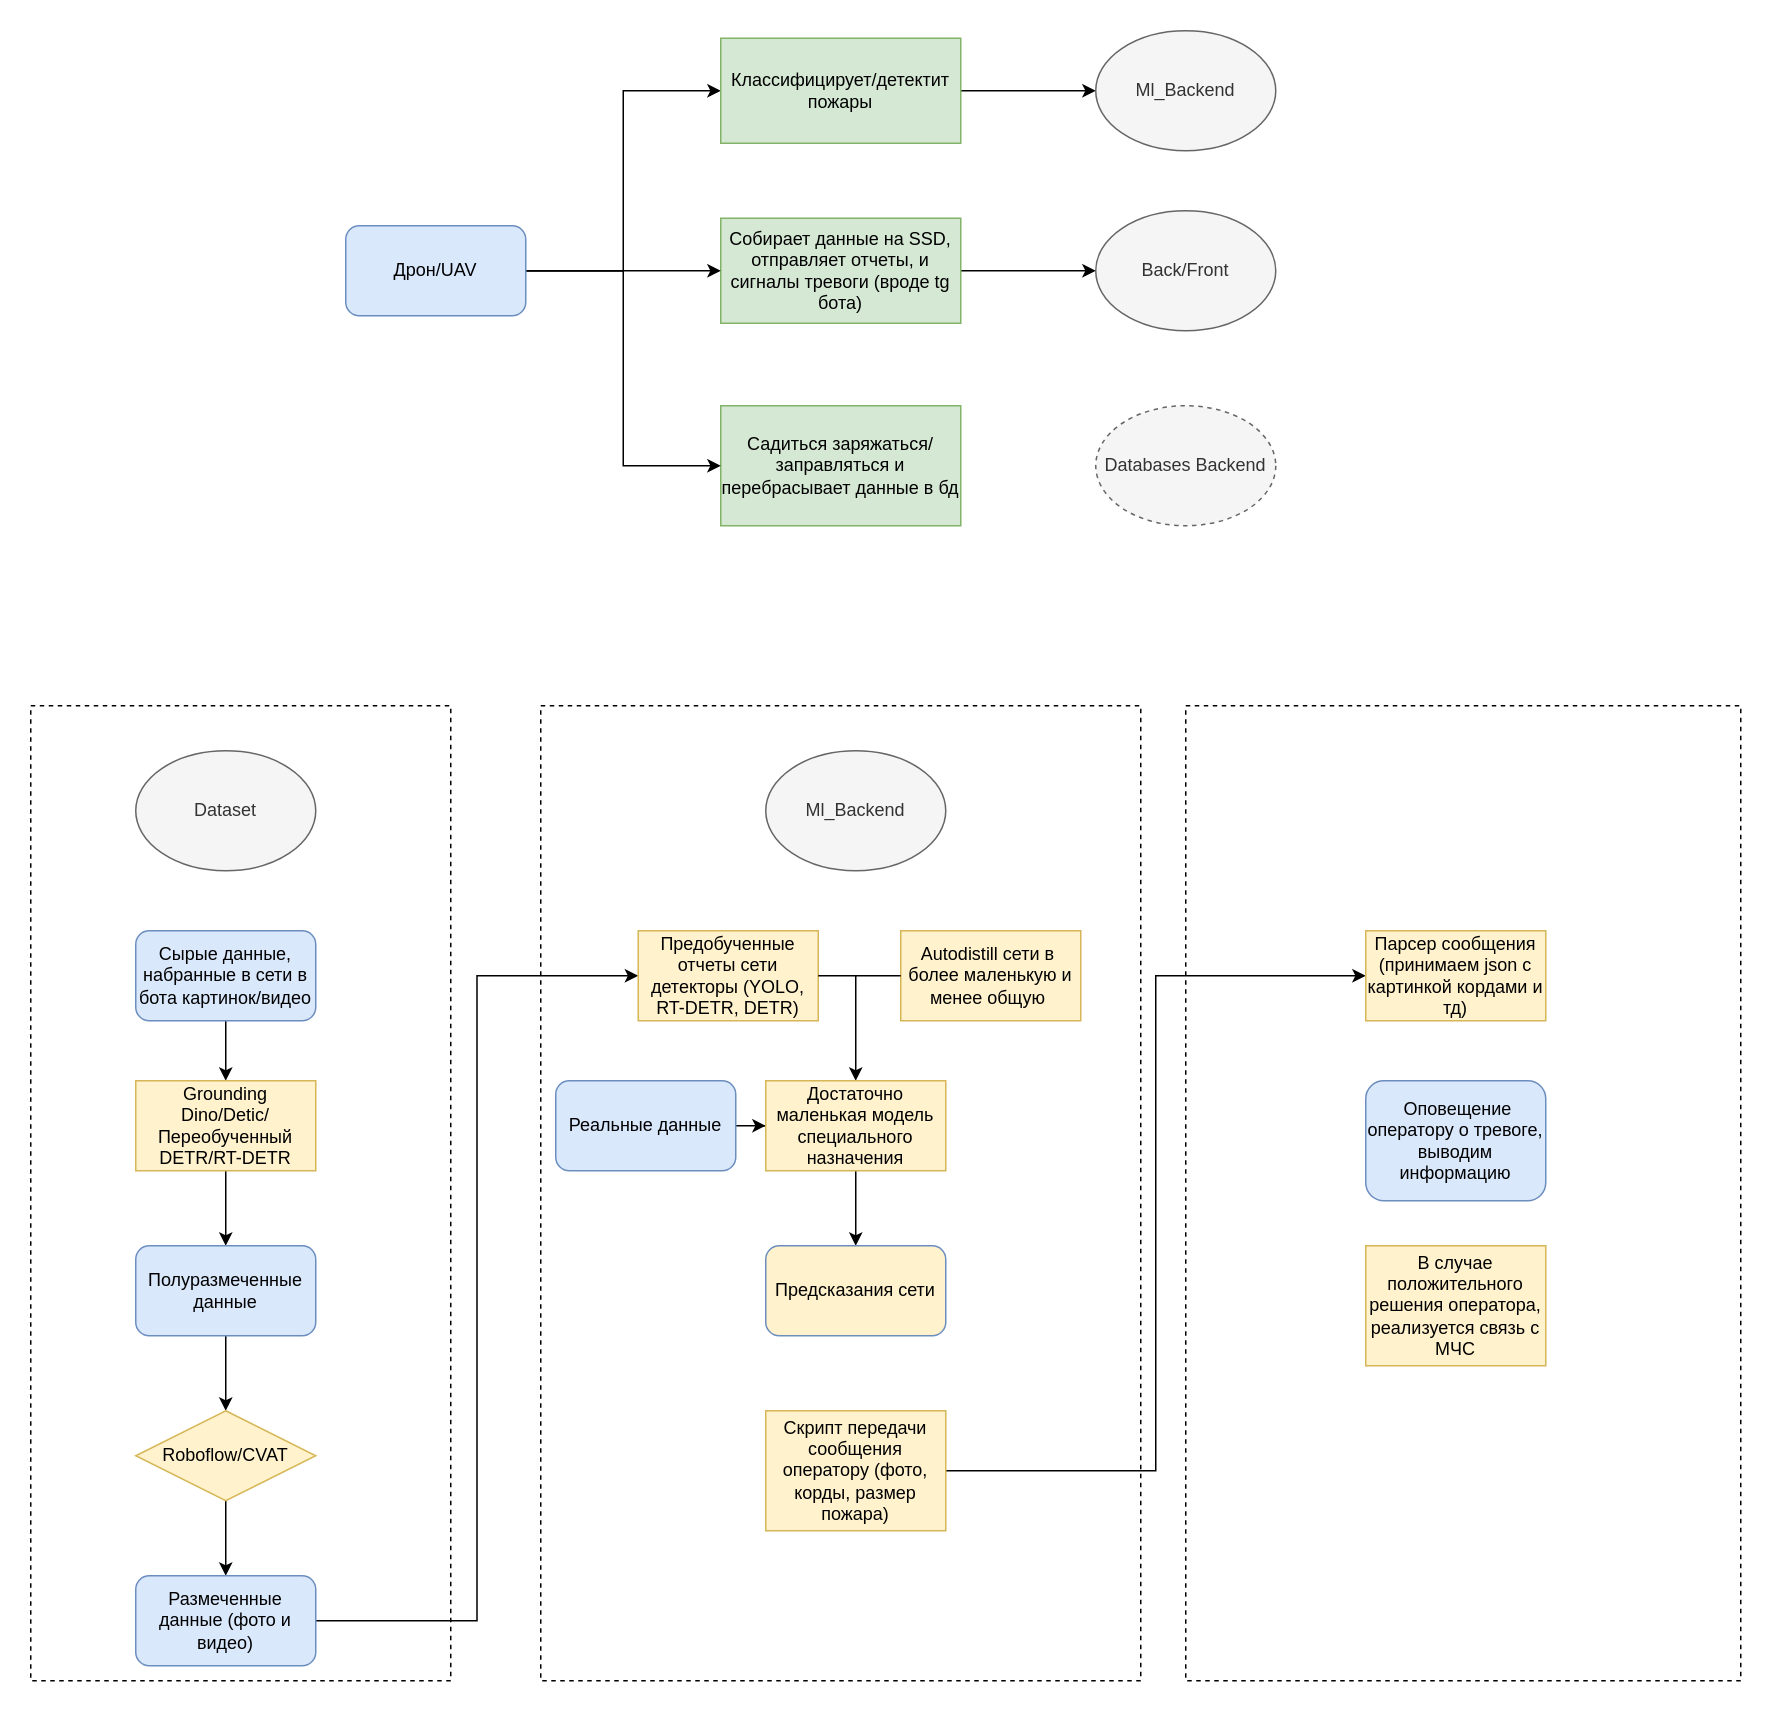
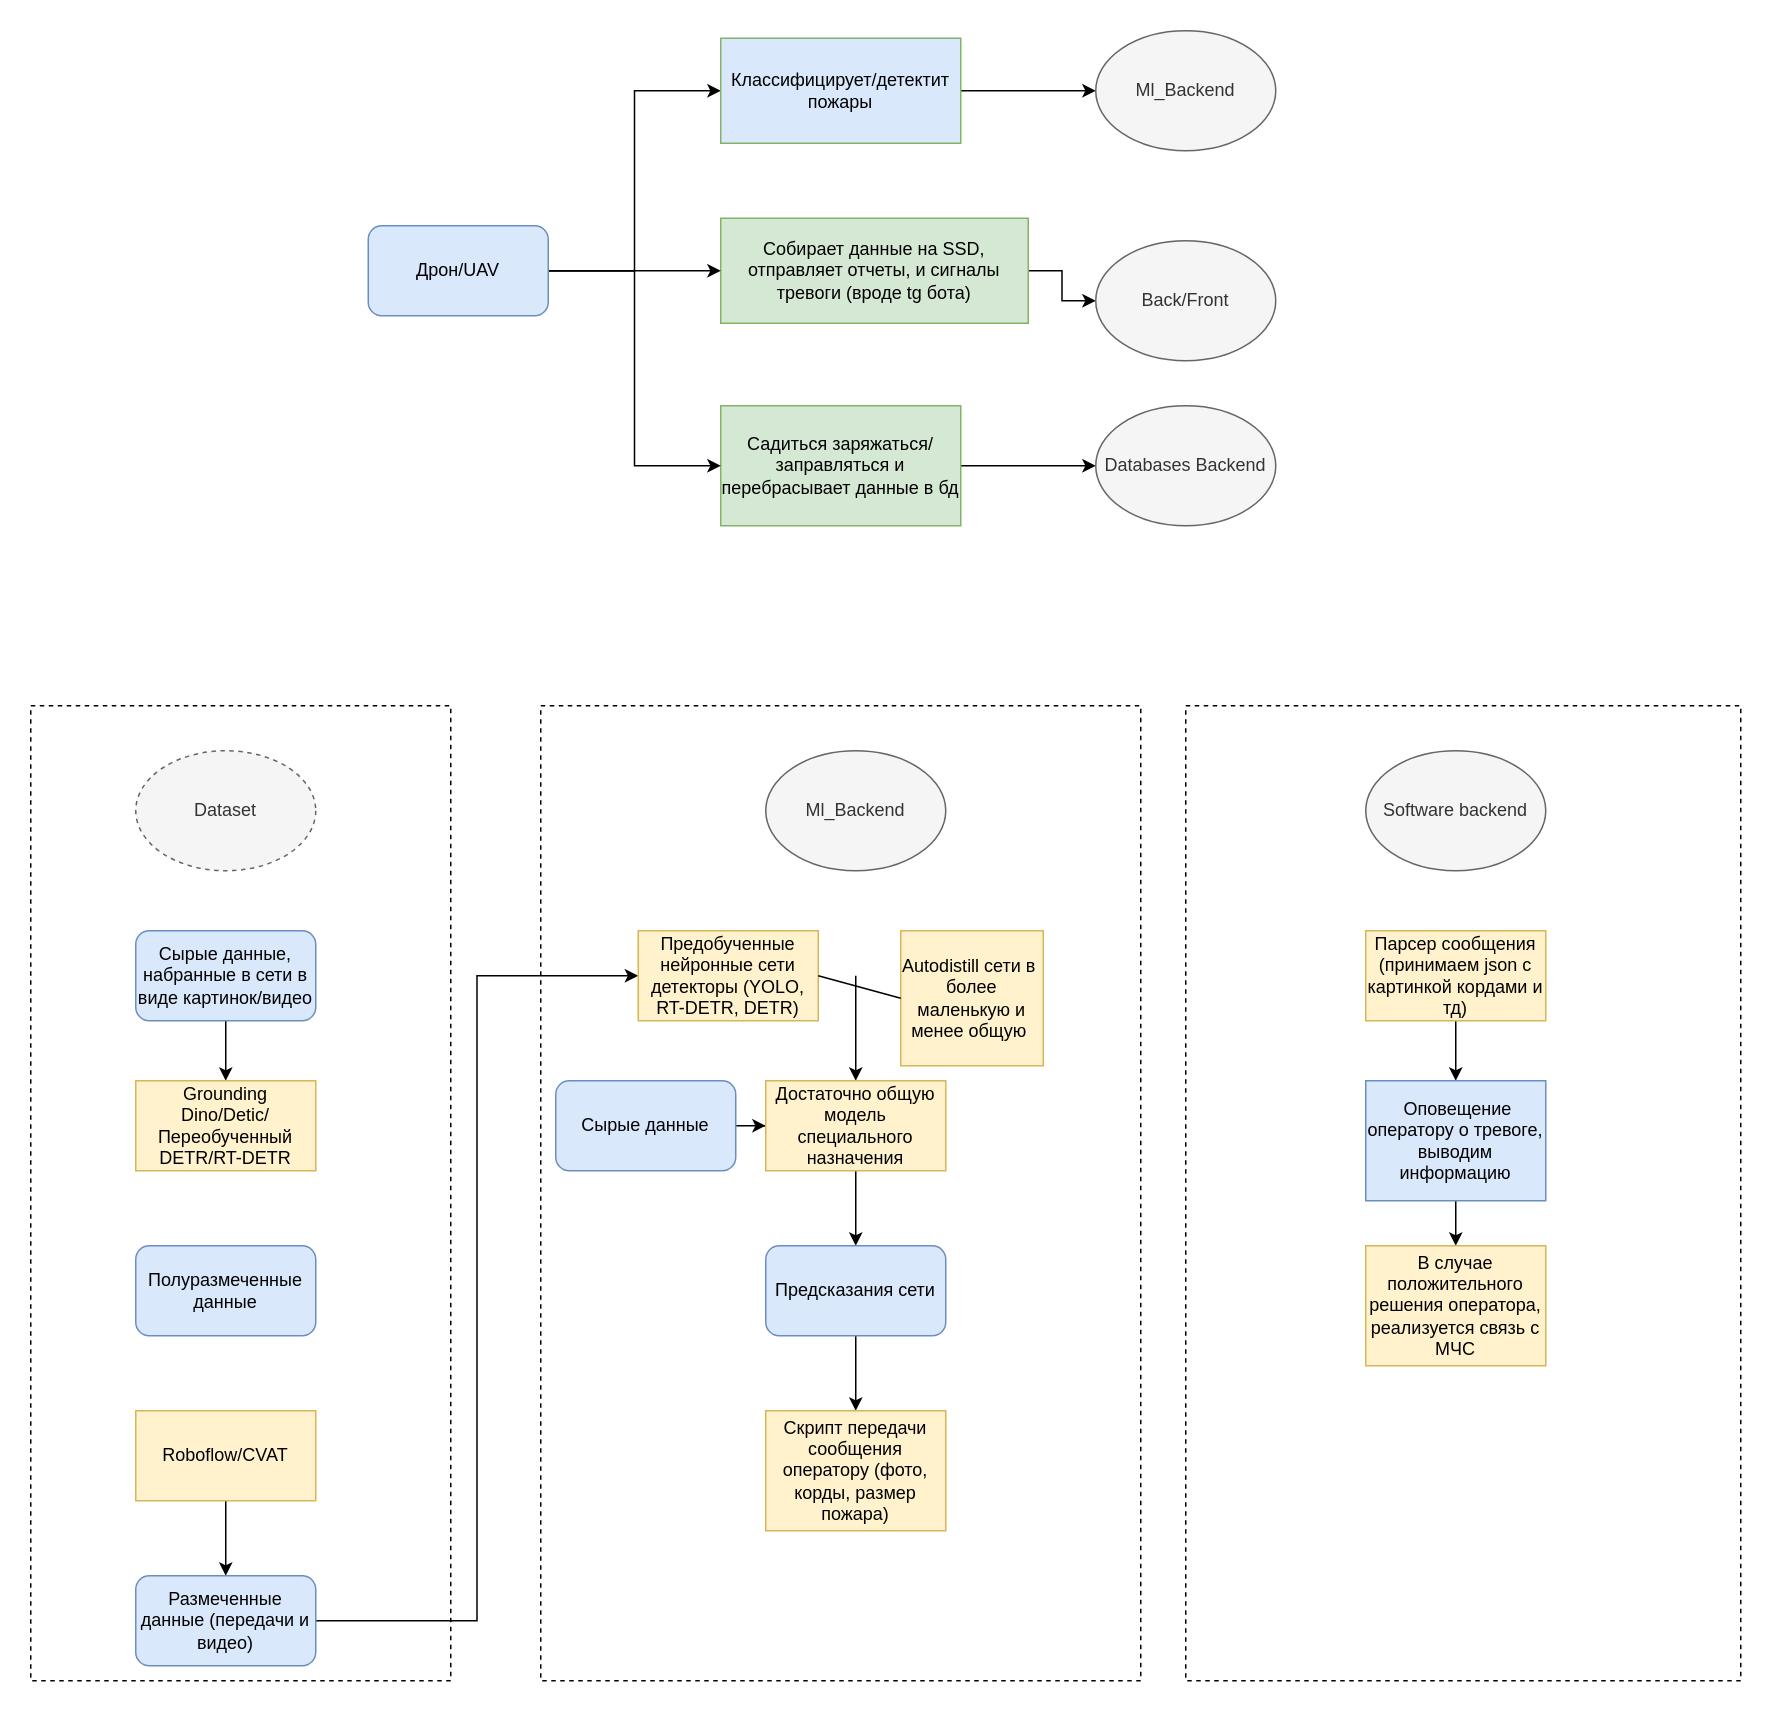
- <mxCell id="7" value="Классифицирует/детектит пожары" style="rounded=0;whiteSpace=wrap;html=1;fillColor=#d5e8d4;strokeColor=#82b366;" vertex="1" parent="1"><mxGeometry x="480" y="25" width="160" height="70" as="geometry" /></mxCell>
+ <mxCell id="7" value="Классифицирует/детектит пожары" style="rounded=0;whiteSpace=wrap;html=1;fillColor=#dae8fc;strokeColor=#82b366;" vertex="1" parent="1"><mxGeometry x="480" y="25" width="160" height="70" as="geometry" /></mxCell>
- <mxCell id="14" value="Дрон/UAV" style="rounded=1;whiteSpace=wrap;html=1;fillColor=#dae8fc;strokeColor=#6c8ebf;" vertex="1" parent="1"><mxGeometry x="230" y="150" width="120" height="60" as="geometry" /></mxCell>
+ <mxCell id="14" value="Дрон/UAV" style="rounded=1;whiteSpace=wrap;html=1;fillColor=#dae8fc;strokeColor=#6c8ebf;" vertex="1" parent="1"><mxGeometry x="245" y="150" width="120" height="60" as="geometry" /></mxCell>
- <mxCell id="9" value="Собирает данные на SSD, отправляет отчеты, и сигналы тревоги (вроде tg бота)" style="rounded=0;whiteSpace=wrap;html=1;fillColor=#d5e8d4;strokeColor=#82b366;" vertex="1" parent="1"><mxGeometry x="480" y="145" width="160" height="70" as="geometry" /></mxCell>
+ <mxCell id="9" value="Собирает данные на SSD, отправляет отчеты, и сигналы тревоги (вроде tg бота)" style="rounded=0;whiteSpace=wrap;html=1;fillColor=#d5e8d4;strokeColor=#82b366;" vertex="1" parent="1"><mxGeometry x="480" y="145" width="205" height="70" as="geometry" /></mxCell>
- <mxCell id="16" value="Back/Front" style="ellipse;whiteSpace=wrap;html=1;fillColor=#f5f5f5;strokeColor=#666666;fontColor=#333333;" vertex="1" parent="1"><mxGeometry x="730" y="140" width="120" height="80" as="geometry" /></mxCell>
+ <mxCell id="16" value="Back/Front" style="ellipse;whiteSpace=wrap;html=1;fillColor=#f5f5f5;strokeColor=#666666;fontColor=#333333;" vertex="1" parent="1"><mxGeometry x="730" y="160" width="120" height="80" as="geometry" /></mxCell>
+ <mxCell id="10" style="edgeStyle=orthogonalEdgeStyle;rounded=0;orthogonalLoop=1;jettySize=auto;html=1;entryX=0;entryY=0.5;entryDx=0;entryDy=0;" edge="1" parent="1" source="11" target="17"><mxGeometry relative="1" as="geometry" /></mxCell>
- <mxCell id="17" value="Databases Backend" style="ellipse;whiteSpace=wrap;html=1;fillColor=#f5f5f5;strokeColor=#666666;fontColor=#333333;dashed=1;" vertex="1" parent="1"><mxGeometry x="730" y="270" width="120" height="80" as="geometry" /></mxCell>
+ <mxCell id="17" value="Databases Backend" style="ellipse;whiteSpace=wrap;html=1;fillColor=#f5f5f5;strokeColor=#666666;fontColor=#333333;" vertex="1" parent="1"><mxGeometry x="730" y="270" width="120" height="80" as="geometry" /></mxCell>
- <mxCell id="19" value="Dataset" style="ellipse;whiteSpace=wrap;html=1;fillColor=#f5f5f5;strokeColor=#666666;fontColor=#333333;" vertex="1" parent="1"><mxGeometry x="90" y="500" width="120" height="80" as="geometry" /></mxCell>
+ <mxCell id="19" value="Dataset" style="ellipse;whiteSpace=wrap;html=1;fillColor=#f5f5f5;strokeColor=#666666;fontColor=#333333;dashed=1;" vertex="1" parent="1"><mxGeometry x="90" y="500" width="120" height="80" as="geometry" /></mxCell>
+ <mxCell id="42" value="Software backend" style="ellipse;whiteSpace=wrap;html=1;fillColor=#f5f5f5;strokeColor=#666666;fontColor=#333333;" vertex="1" parent="1"><mxGeometry x="910" y="500" width="120" height="80" as="geometry" /></mxCell>
- <mxCell id="21" value="Сырые данные, набранные в сети в бота картинок/видео" style="rounded=1;whiteSpace=wrap;html=1;fillColor=#dae8fc;strokeColor=#6c8ebf;" vertex="1" parent="1"><mxGeometry x="90" y="620" width="120" height="60" as="geometry" /></mxCell>
+ <mxCell id="21" value="Сырые данные, набранные в сети в виде картинок/видео" style="rounded=1;whiteSpace=wrap;html=1;fillColor=#dae8fc;strokeColor=#6c8ebf;" vertex="1" parent="1"><mxGeometry x="90" y="620" width="120" height="60" as="geometry" /></mxCell>
- <mxCell id="30" value="Предобученные отчеты сети детекторы (YOLO, RT-DETR, DETR)" style="rounded=0;whiteSpace=wrap;html=1;fillColor=#fff2cc;strokeColor=#d6b656;" vertex="1" parent="1"><mxGeometry x="425" y="620" width="120" height="60" as="geometry" /></mxCell>
+ <mxCell id="30" value="Предобученные нейронные сети детекторы (YOLO, RT-DETR, DETR)" style="rounded=0;whiteSpace=wrap;html=1;fillColor=#fff2cc;strokeColor=#d6b656;" vertex="1" parent="1"><mxGeometry x="425" y="620" width="120" height="60" as="geometry" /></mxCell>
- <mxCell id="31" value="Autodistill сети в&amp;nbsp; более маленькую и менее общую&amp;nbsp;" style="rounded=0;whiteSpace=wrap;html=1;fillColor=#fff2cc;strokeColor=#d6b656;" vertex="1" parent="1"><mxGeometry x="600" y="620" width="120" height="60" as="geometry" /></mxCell>
+ <mxCell id="31" value="Autodistill сети в&amp;nbsp; более маленькую и менее общую&amp;nbsp;" style="rounded=0;whiteSpace=wrap;html=1;fillColor=#fff2cc;strokeColor=#d6b656;" vertex="1" parent="1"><mxGeometry x="600" y="620" width="95" height="90" as="geometry" /></mxCell>
+ <mxCell id="43" value="" style="edgeStyle=orthogonalEdgeStyle;rounded=0;orthogonalLoop=1;jettySize=auto;html=1;" edge="1" parent="1" source="44" target="46"><mxGeometry relative="1" as="geometry" /></mxCell>
- <mxCell id="35" value="Реальные данные" style="rounded=1;whiteSpace=wrap;html=1;fillColor=#dae8fc;strokeColor=#6c8ebf;" vertex="1" parent="1"><mxGeometry x="370" y="720" width="120" height="60" as="geometry" /></mxCell>
+ <mxCell id="35" value="Сырые данные" style="rounded=1;whiteSpace=wrap;html=1;fillColor=#dae8fc;strokeColor=#6c8ebf;" vertex="1" parent="1"><mxGeometry x="370" y="720" width="120" height="60" as="geometry" /></mxCell>
- <mxCell id="37" value="Достаточно маленькая модель специального назначения" style="rounded=0;whiteSpace=wrap;html=1;fillColor=#fff2cc;strokeColor=#d6b656;" vertex="1" parent="1"><mxGeometry x="510" y="720" width="120" height="60" as="geometry" /></mxCell>
+ <mxCell id="37" value="Достаточно общую модель специального назначения" style="rounded=0;whiteSpace=wrap;html=1;fillColor=#fff2cc;strokeColor=#d6b656;" vertex="1" parent="1"><mxGeometry x="510" y="720" width="120" height="60" as="geometry" /></mxCell>
- <mxCell id="46" value="&amp;nbsp;Оповещение оператору о тревоге, выводим информацию" style="rounded=1;whiteSpace=wrap;html=1;fillColor=#dae8fc;strokeColor=#6c8ebf;" vertex="1" parent="1"><mxGeometry x="910" y="720" width="120" height="80" as="geometry" /></mxCell>
+ <mxCell id="46" value="&amp;nbsp;Оповещение оператору о тревоге, выводим информацию" style="whiteSpace=wrap;html=1;fillColor=#dae8fc;strokeColor=#6c8ebf;rounded=0;" vertex="1" parent="1"><mxGeometry x="910" y="720" width="120" height="80" as="geometry" /></mxCell>
- <mxCell id="22" value="" style="edgeStyle=orthogonalEdgeStyle;rounded=0;orthogonalLoop=1;jettySize=auto;html=1;" edge="1" parent="1" source="23" target="25"><mxGeometry relative="1" as="geometry" /></mxCell>
- <mxCell id="40" style="edgeStyle=orthogonalEdgeStyle;rounded=0;orthogonalLoop=1;jettySize=auto;html=1;entryX=0;entryY=0.5;entryDx=0;entryDy=0;" edge="1" parent="1" source="41" target="44"><mxGeometry relative="1" as="geometry" /></mxCell>
+ <mxCell id="45" value="" style="edgeStyle=orthogonalEdgeStyle;rounded=0;orthogonalLoop=1;jettySize=auto;html=1;" edge="1" parent="1" source="46" target="47"><mxGeometry relative="1" as="geometry" /></mxCell>
- <mxCell id="39" value="Предсказания сети" style="rounded=1;whiteSpace=wrap;html=1;fillColor=#fff2cc;strokeColor=#6c8ebf;" vertex="1" parent="1"><mxGeometry x="510" y="830" width="120" height="60" as="geometry" /></mxCell>
+ <mxCell id="39" value="Предсказания сети" style="rounded=1;whiteSpace=wrap;html=1;fillColor=#dae8fc;strokeColor=#6c8ebf;" vertex="1" parent="1"><mxGeometry x="510" y="830" width="120" height="60" as="geometry" /></mxCell>
- <mxCell id="24" value="" style="edgeStyle=orthogonalEdgeStyle;rounded=0;orthogonalLoop=1;jettySize=auto;html=1;" edge="1" parent="1" source="25" target="27"><mxGeometry relative="1" as="geometry" /></mxCell>
+ <mxCell id="38" value="" style="edgeStyle=orthogonalEdgeStyle;rounded=0;orthogonalLoop=1;jettySize=auto;html=1;" edge="1" parent="1" source="39" target="41"><mxGeometry relative="1" as="geometry" /></mxCell>
- <mxCell id="27" value="Roboflow/CVAT&lt;br&gt;" style="rhombus;whiteSpace=wrap;html=1;fillColor=#fff2cc;strokeColor=#d6b656;" vertex="1" parent="1"><mxGeometry x="90" y="940" width="120" height="60" as="geometry" /></mxCell>
+ <mxCell id="27" value="Roboflow/CVAT&lt;br&gt;" style="rounded=0;whiteSpace=wrap;html=1;fillColor=#fff2cc;strokeColor=#d6b656;" vertex="1" parent="1"><mxGeometry x="90" y="940" width="120" height="60" as="geometry" /></mxCell>
- <mxCell id="29" value="Размеченные данные (фото и видео)" style="rounded=1;whiteSpace=wrap;html=1;fillColor=#dae8fc;strokeColor=#6c8ebf;" vertex="1" parent="1"><mxGeometry x="90" y="1050" width="120" height="60" as="geometry" /></mxCell>
+ <mxCell id="29" value="Размеченные данные (передачи и видео)" style="rounded=1;whiteSpace=wrap;html=1;fillColor=#dae8fc;strokeColor=#6c8ebf;" vertex="1" parent="1"><mxGeometry x="90" y="1050" width="120" height="60" as="geometry" /></mxCell>
